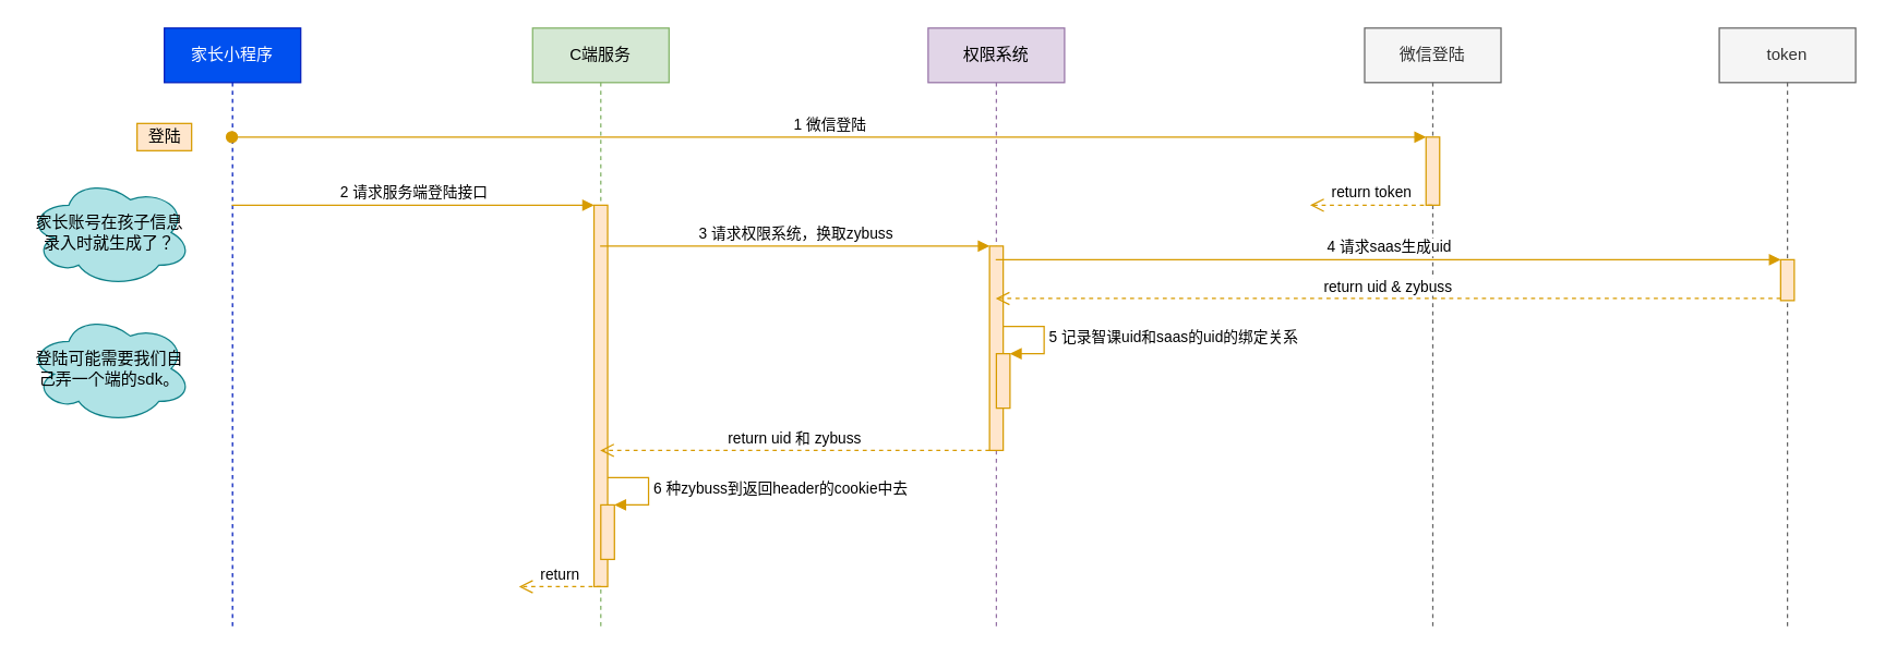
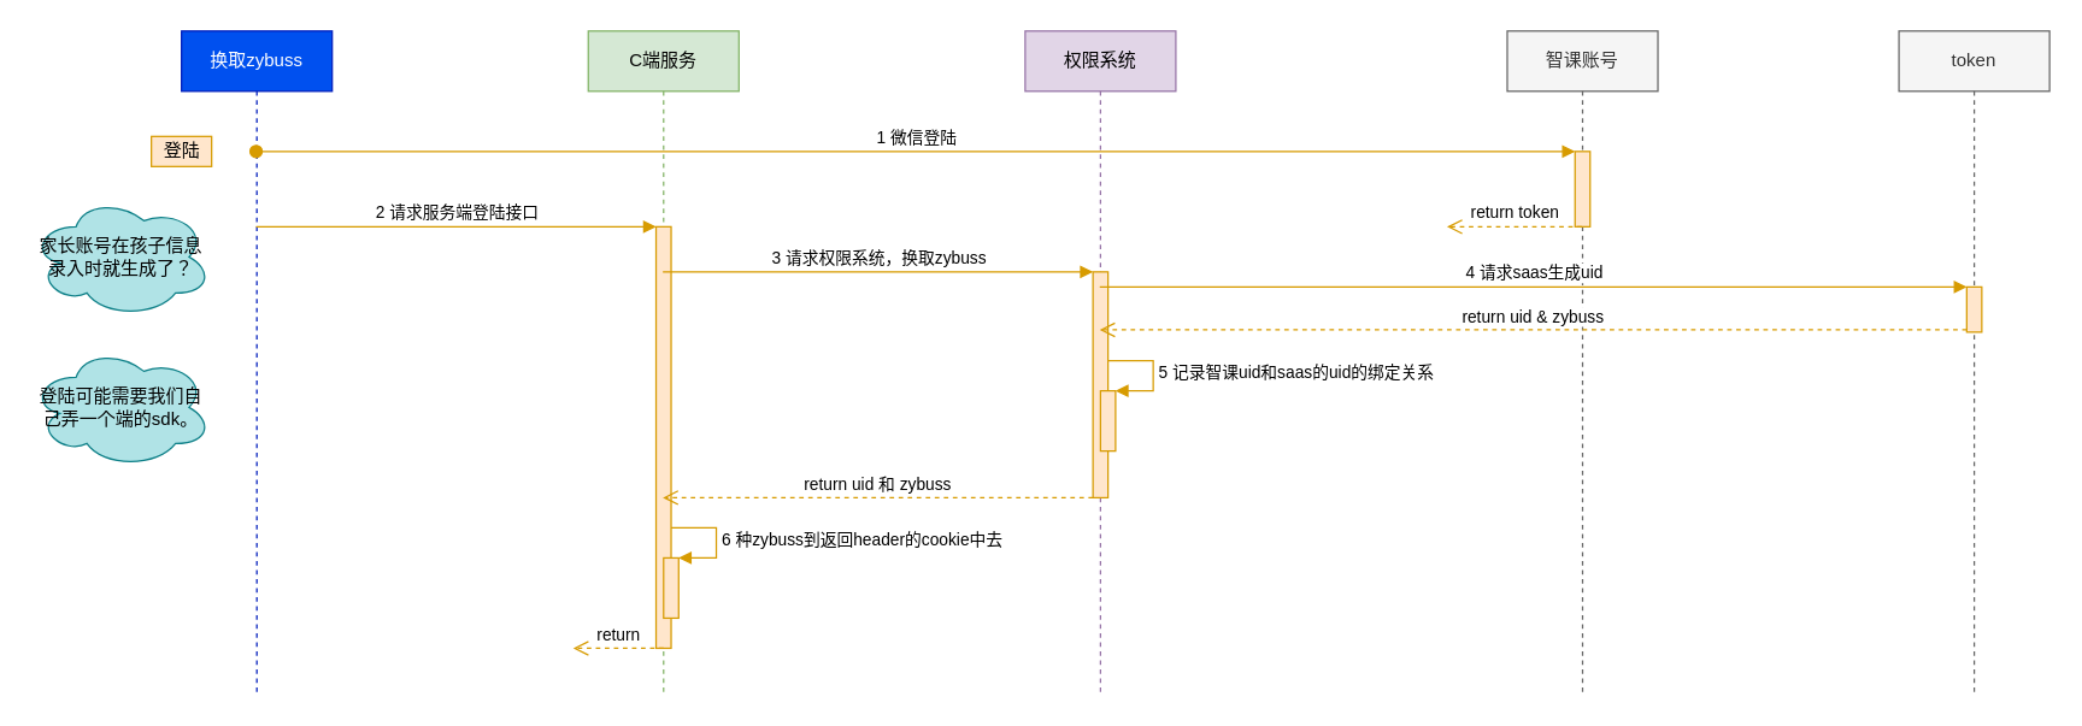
- <mxCell id="14" value="家长小程序" style="shape=umlLifeline;perimeter=lifelinePerimeter;whiteSpace=wrap;html=1;container=1;collapsible=0;recursiveResize=0;outlineConnect=0;fillColor=#0050ef;fontColor=#ffffff;strokeColor=#001DBC;" vertex="1" parent="1"><mxGeometry x="120" y="20" width="100" height="440" as="geometry" /></mxCell>
+ <mxCell id="14" value="换取zybuss" style="shape=umlLifeline;perimeter=lifelinePerimeter;whiteSpace=wrap;html=1;container=1;collapsible=0;recursiveResize=0;outlineConnect=0;fillColor=#0050ef;fontColor=#ffffff;strokeColor=#001DBC;" vertex="1" parent="1"><mxGeometry x="120" y="20" width="100" height="440" as="geometry" /></mxCell>
- <mxCell id="10" value="微信登陆" style="shape=umlLifeline;perimeter=lifelinePerimeter;whiteSpace=wrap;html=1;container=1;collapsible=0;recursiveResize=0;outlineConnect=0;fillColor=#f5f5f5;fontColor=#333333;strokeColor=#666666;" vertex="1" parent="1"><mxGeometry x="1000" y="20" width="100" height="440" as="geometry" /></mxCell>
+ <mxCell id="10" value="智课账号" style="shape=umlLifeline;perimeter=lifelinePerimeter;whiteSpace=wrap;html=1;container=1;collapsible=0;recursiveResize=0;outlineConnect=0;fillColor=#f5f5f5;fontColor=#333333;strokeColor=#666666;" vertex="1" parent="1"><mxGeometry x="1000" y="20" width="100" height="440" as="geometry" /></mxCell>
